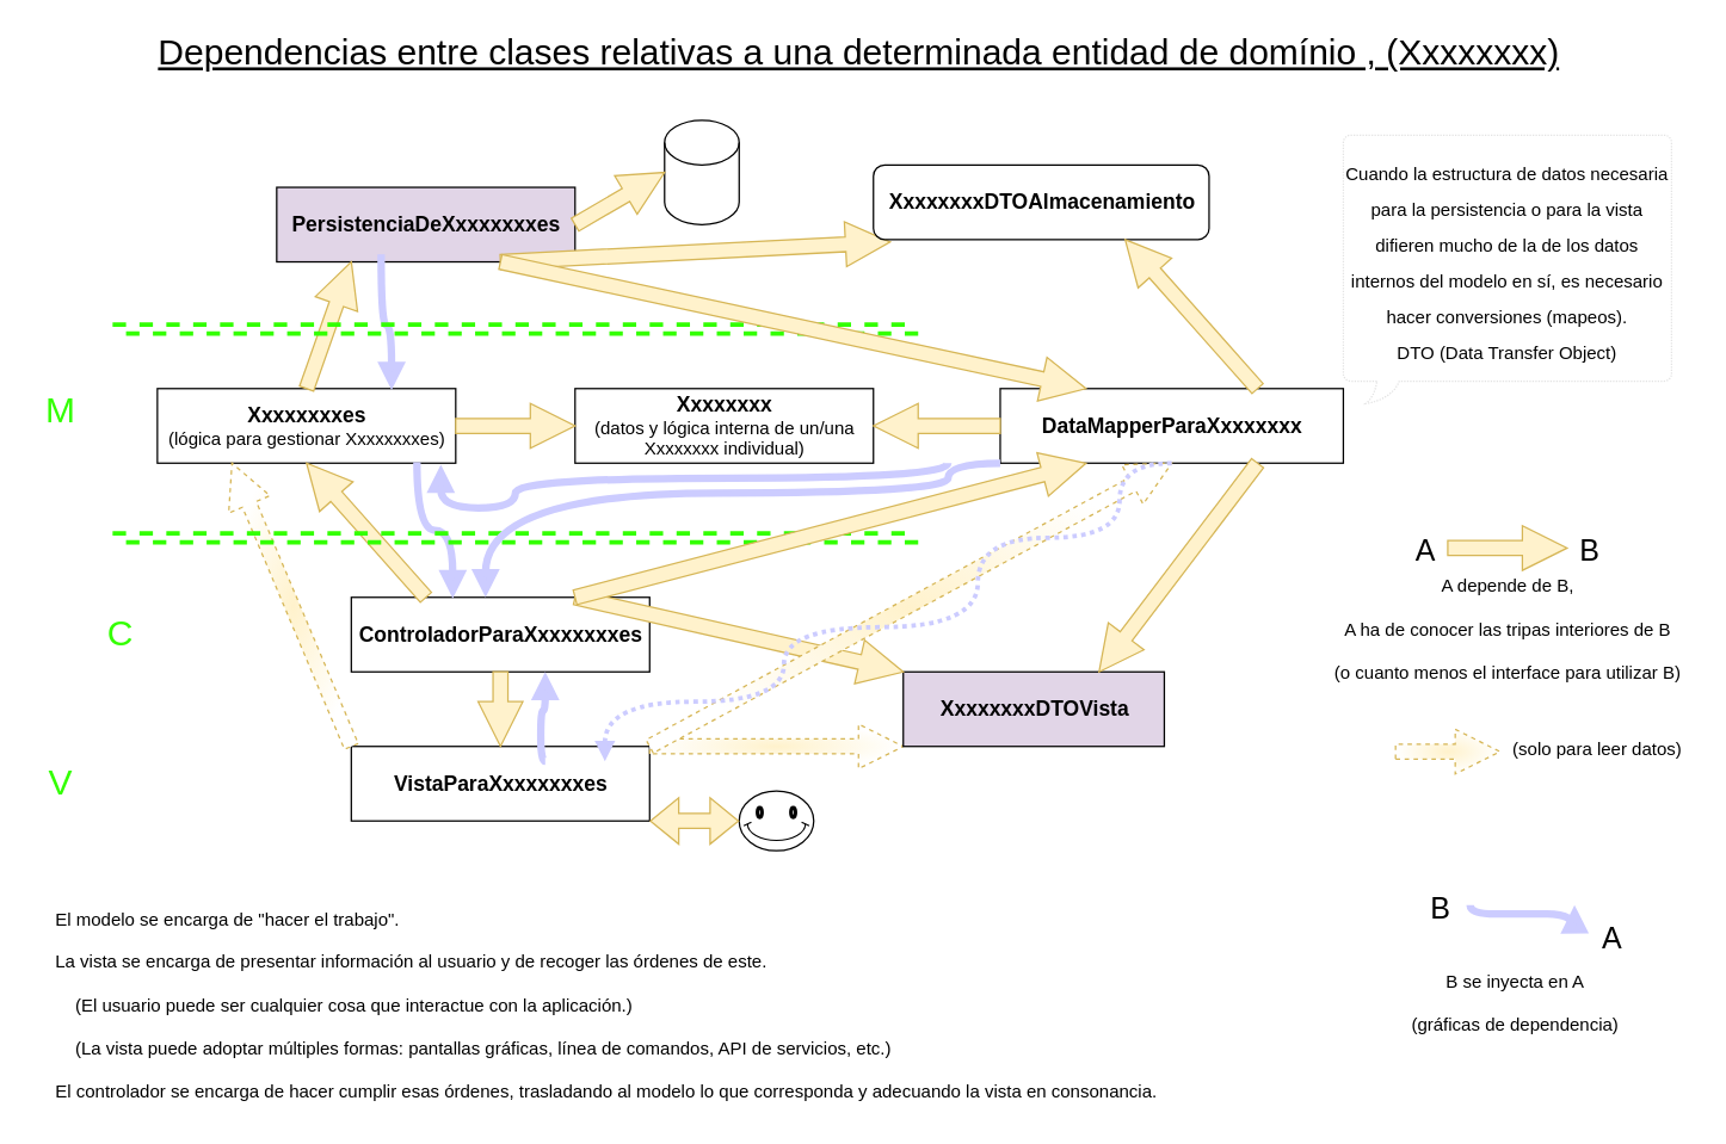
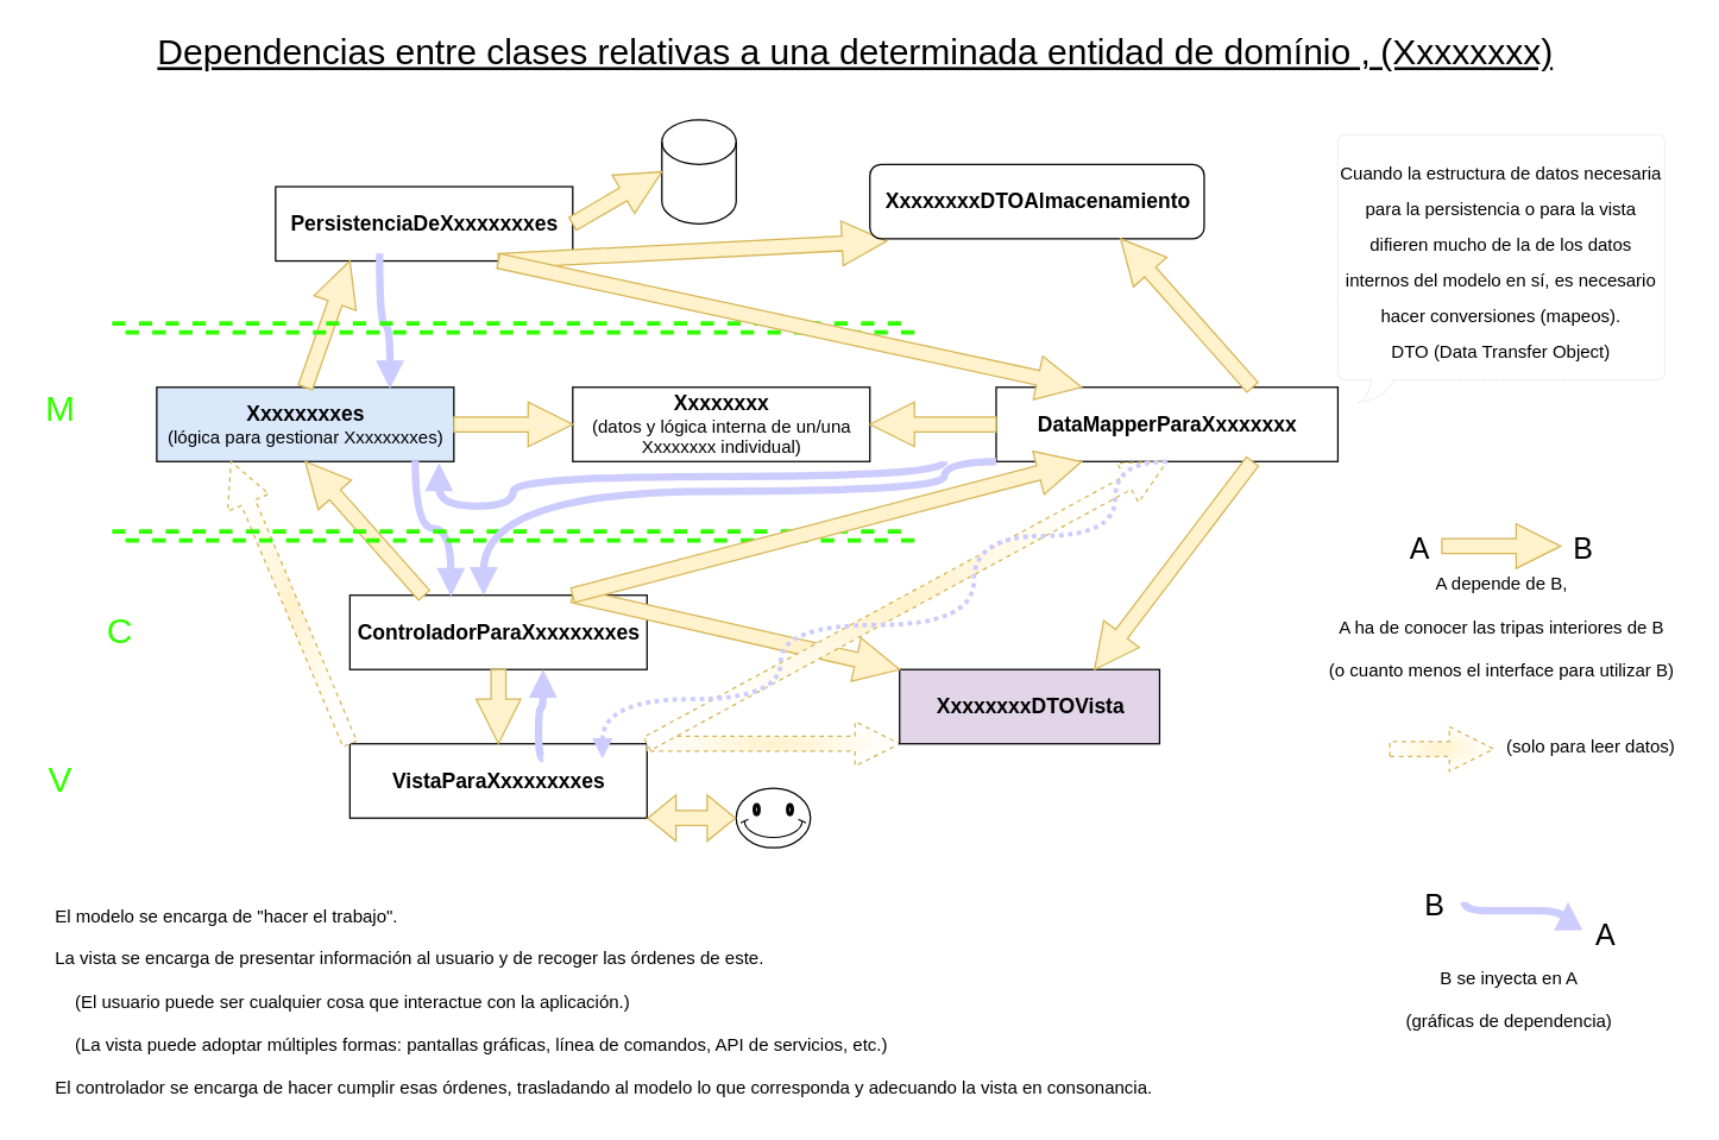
- <mxCell id="2" value="&lt;font style=&quot;font-size: 14px&quot;&gt;&lt;b&gt;PersistenciaDeXxxxxxxxes&lt;/b&gt;&lt;/font&gt;" style="html=1;fillColor=#e1d5e7;" parent="1" vertex="1"><mxGeometry x="185" y="125" width="200" height="50" as="geometry" /></mxCell>
+ <mxCell id="2" value="&lt;font style=&quot;font-size: 14px&quot;&gt;&lt;b&gt;PersistenciaDeXxxxxxxxes&lt;/b&gt;&lt;/font&gt;" style="html=1;" parent="1" vertex="1"><mxGeometry x="185" y="125" width="200" height="50" as="geometry" /></mxCell>
- <mxCell id="5" value="&lt;font style=&quot;font-size: 14px&quot;&gt;&lt;b&gt;Xxxxxxxxes&lt;/b&gt;&lt;/font&gt;&lt;br&gt;(lógica para gestionar Xxxxxxxxes)" style="html=1;" parent="1" vertex="1"><mxGeometry x="105" y="260" width="200" height="50" as="geometry" /></mxCell>
+ <mxCell id="5" value="&lt;font style=&quot;font-size: 14px&quot;&gt;&lt;b&gt;Xxxxxxxxes&lt;/b&gt;&lt;/font&gt;&lt;br&gt;(lógica para gestionar Xxxxxxxxes)" style="html=1;fillColor=#dae8fc;" parent="1" vertex="1"><mxGeometry x="105" y="260" width="200" height="50" as="geometry" /></mxCell>
